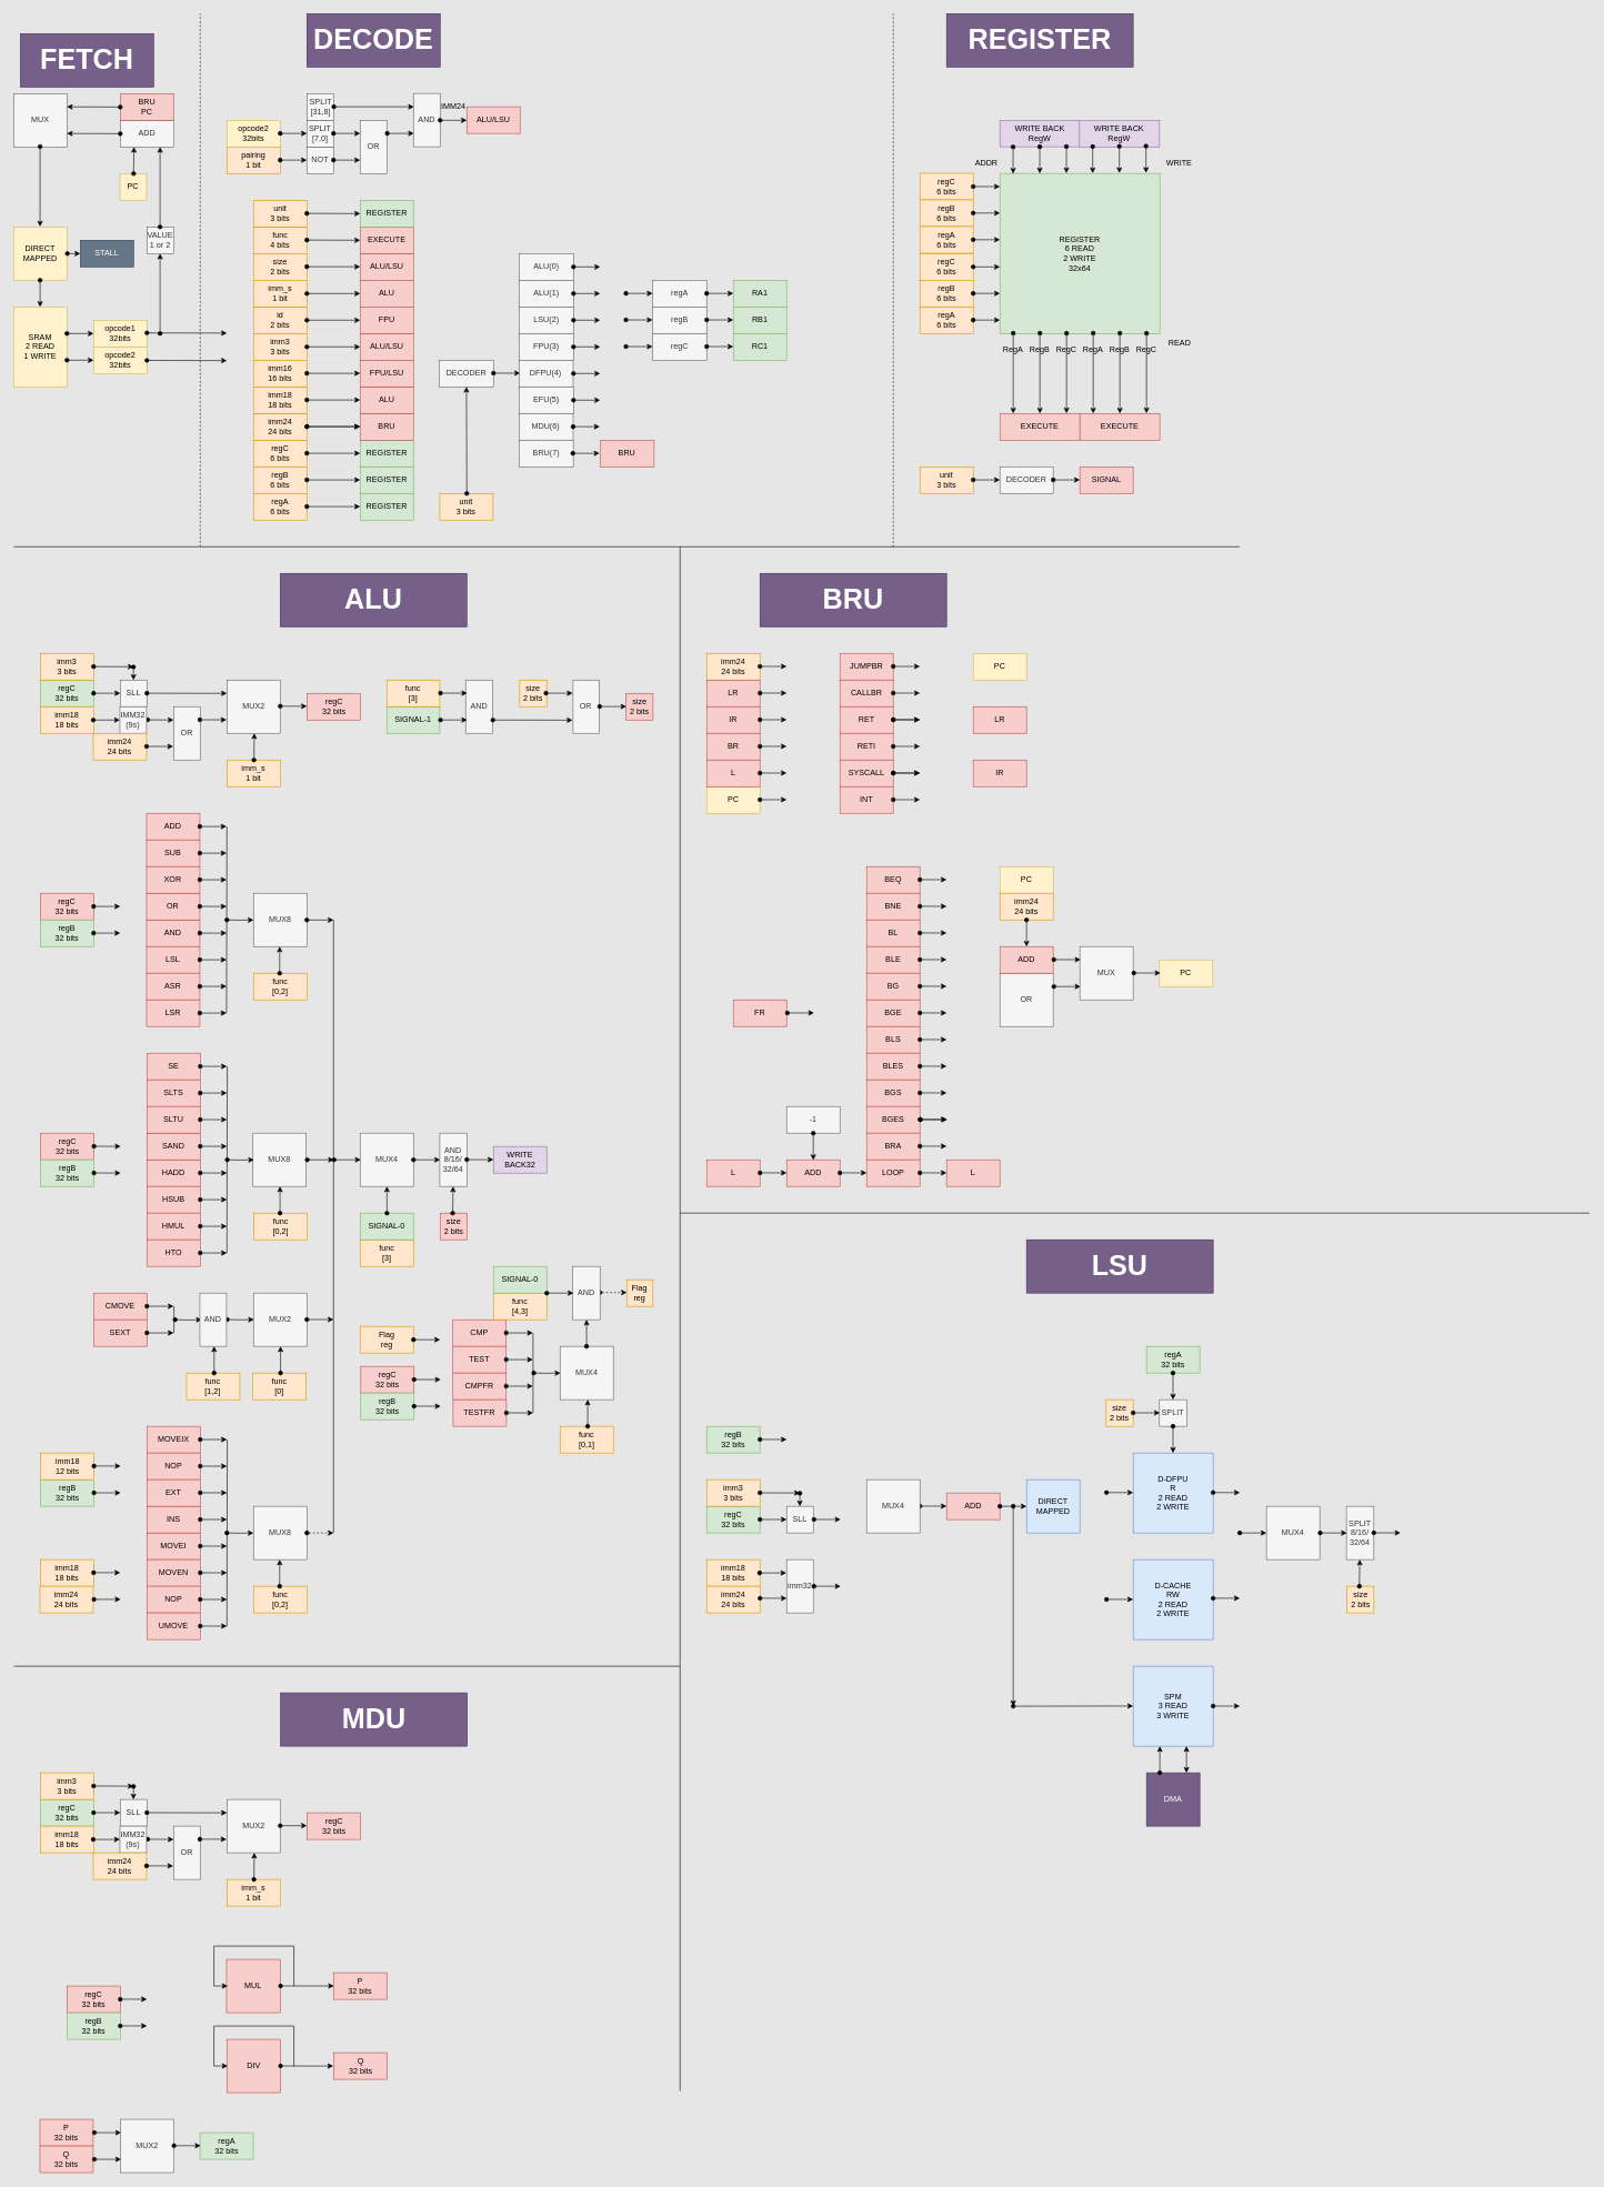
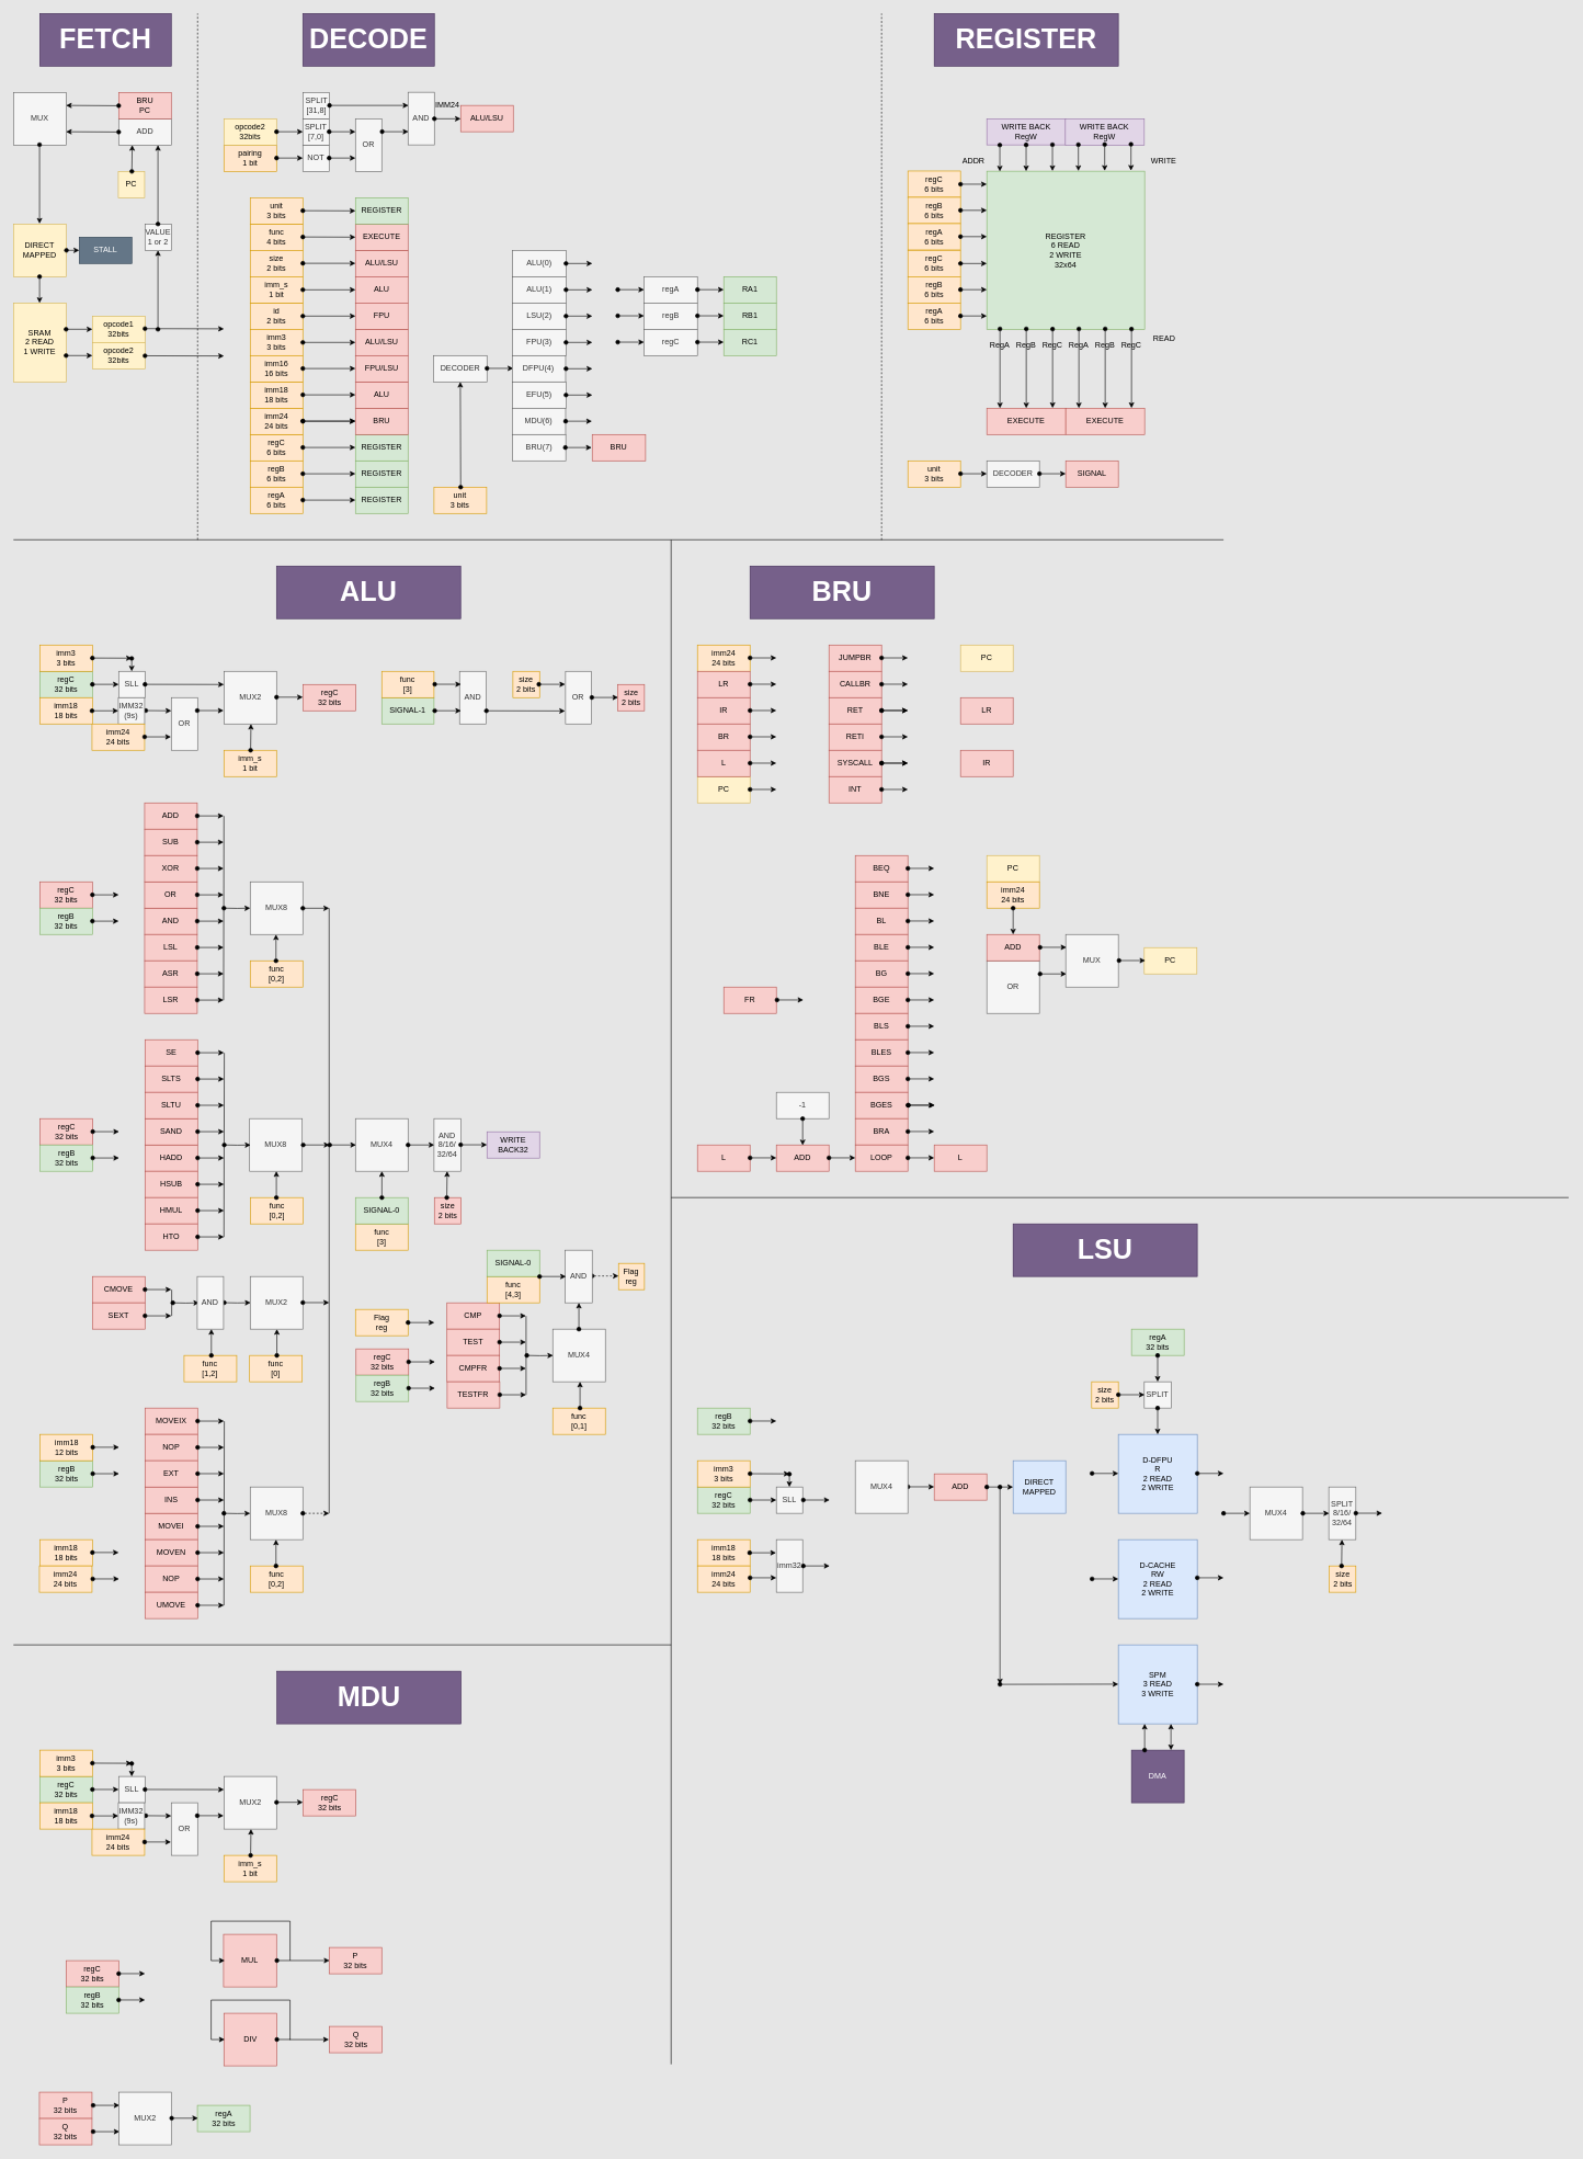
- <mxCell id="90" value="&lt;span style=&quot;font-size: 42px;&quot;&gt;&lt;b&gt;FETCH&lt;/b&gt;&lt;/span&gt;" style="rounded=0;whiteSpace=wrap;html=1;fillColor=#76608a;fontColor=#ffffff;strokeColor=#432D57;" parent="1" vertex="1"><mxGeometry x="30" y="50" width="200" height="80" as="geometry" /></mxCell>
+ <mxCell id="90" value="&lt;span style=&quot;font-size: 42px;&quot;&gt;&lt;b&gt;FETCH&lt;/b&gt;&lt;/span&gt;" style="rounded=0;whiteSpace=wrap;html=1;fillColor=#76608a;fontColor=#ffffff;strokeColor=#432D57;" parent="1" vertex="1"><mxGeometry x="60" y="20" width="200" height="80" as="geometry" /></mxCell>
